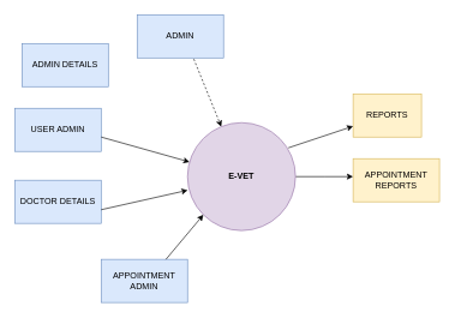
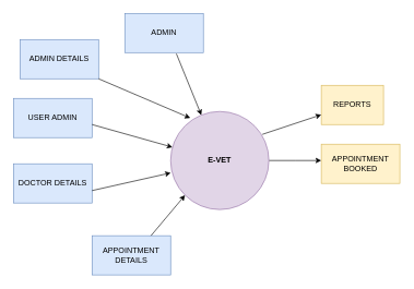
- <mxCell id="14" value="" style="endArrow=classic;html=1;rounded=0;exitX=0.656;exitY=1.027;exitDx=0;exitDy=0;exitPerimeter=0;dashed=1;" edge="1" parent="1" source="13" target="3"><mxGeometry width="50" height="50" relative="1" as="geometry"><mxPoint x="290" y="120" as="sourcePoint" /><mxPoint x="340" y="70" as="targetPoint" /></mxGeometry></mxCell>
+ <mxCell id="14" value="" style="endArrow=classic;html=1;rounded=0;exitX=0.656;exitY=1.027;exitDx=0;exitDy=0;exitPerimeter=0;" edge="1" parent="1" source="13" target="3"><mxGeometry width="50" height="50" relative="1" as="geometry"><mxPoint x="290" y="120" as="sourcePoint" /><mxPoint x="340" y="70" as="targetPoint" /></mxGeometry></mxCell>
+ <mxCell id="9" value="" style="endArrow=classic;html=1;rounded=0;exitX=1;exitY=1;exitDx=0;exitDy=0;entryX=0.2;entryY=0.067;entryDx=0;entryDy=0;entryPerimeter=0;" parent="1" source="4" target="3" edge="1"><mxGeometry width="50" height="50" relative="1" as="geometry"><mxPoint x="240" y="110" as="sourcePoint" /><mxPoint x="380" y="240" as="targetPoint" /></mxGeometry></mxCell>
- <mxCell id="7" value="APPOINTMENT REPORTS" style="rounded=0;whiteSpace=wrap;html=1;fillColor=#fff2cc;strokeColor=#d6b656;" parent="1" vertex="1"><mxGeometry x="490" y="220" width="120" height="60" as="geometry" /></mxCell>
+ <mxCell id="7" value="APPOINTMENT BOOKED" style="rounded=0;whiteSpace=wrap;html=1;fillColor=#fff2cc;strokeColor=#d6b656;" parent="1" vertex="1"><mxGeometry x="490" y="220" width="120" height="60" as="geometry" /></mxCell>
- <mxCell id="6" value="APPOINTMENT ADMIN" style="rounded=0;whiteSpace=wrap;html=1;fillColor=#dae8fc;strokeColor=#6c8ebf;" parent="1" vertex="1"><mxGeometry x="140" y="360" width="120" height="60" as="geometry" /></mxCell>
+ <mxCell id="6" value="APPOINTMENT DETAILS" style="rounded=0;whiteSpace=wrap;html=1;fillColor=#dae8fc;strokeColor=#6c8ebf;" parent="1" vertex="1"><mxGeometry x="140" y="360" width="120" height="60" as="geometry" /></mxCell>
